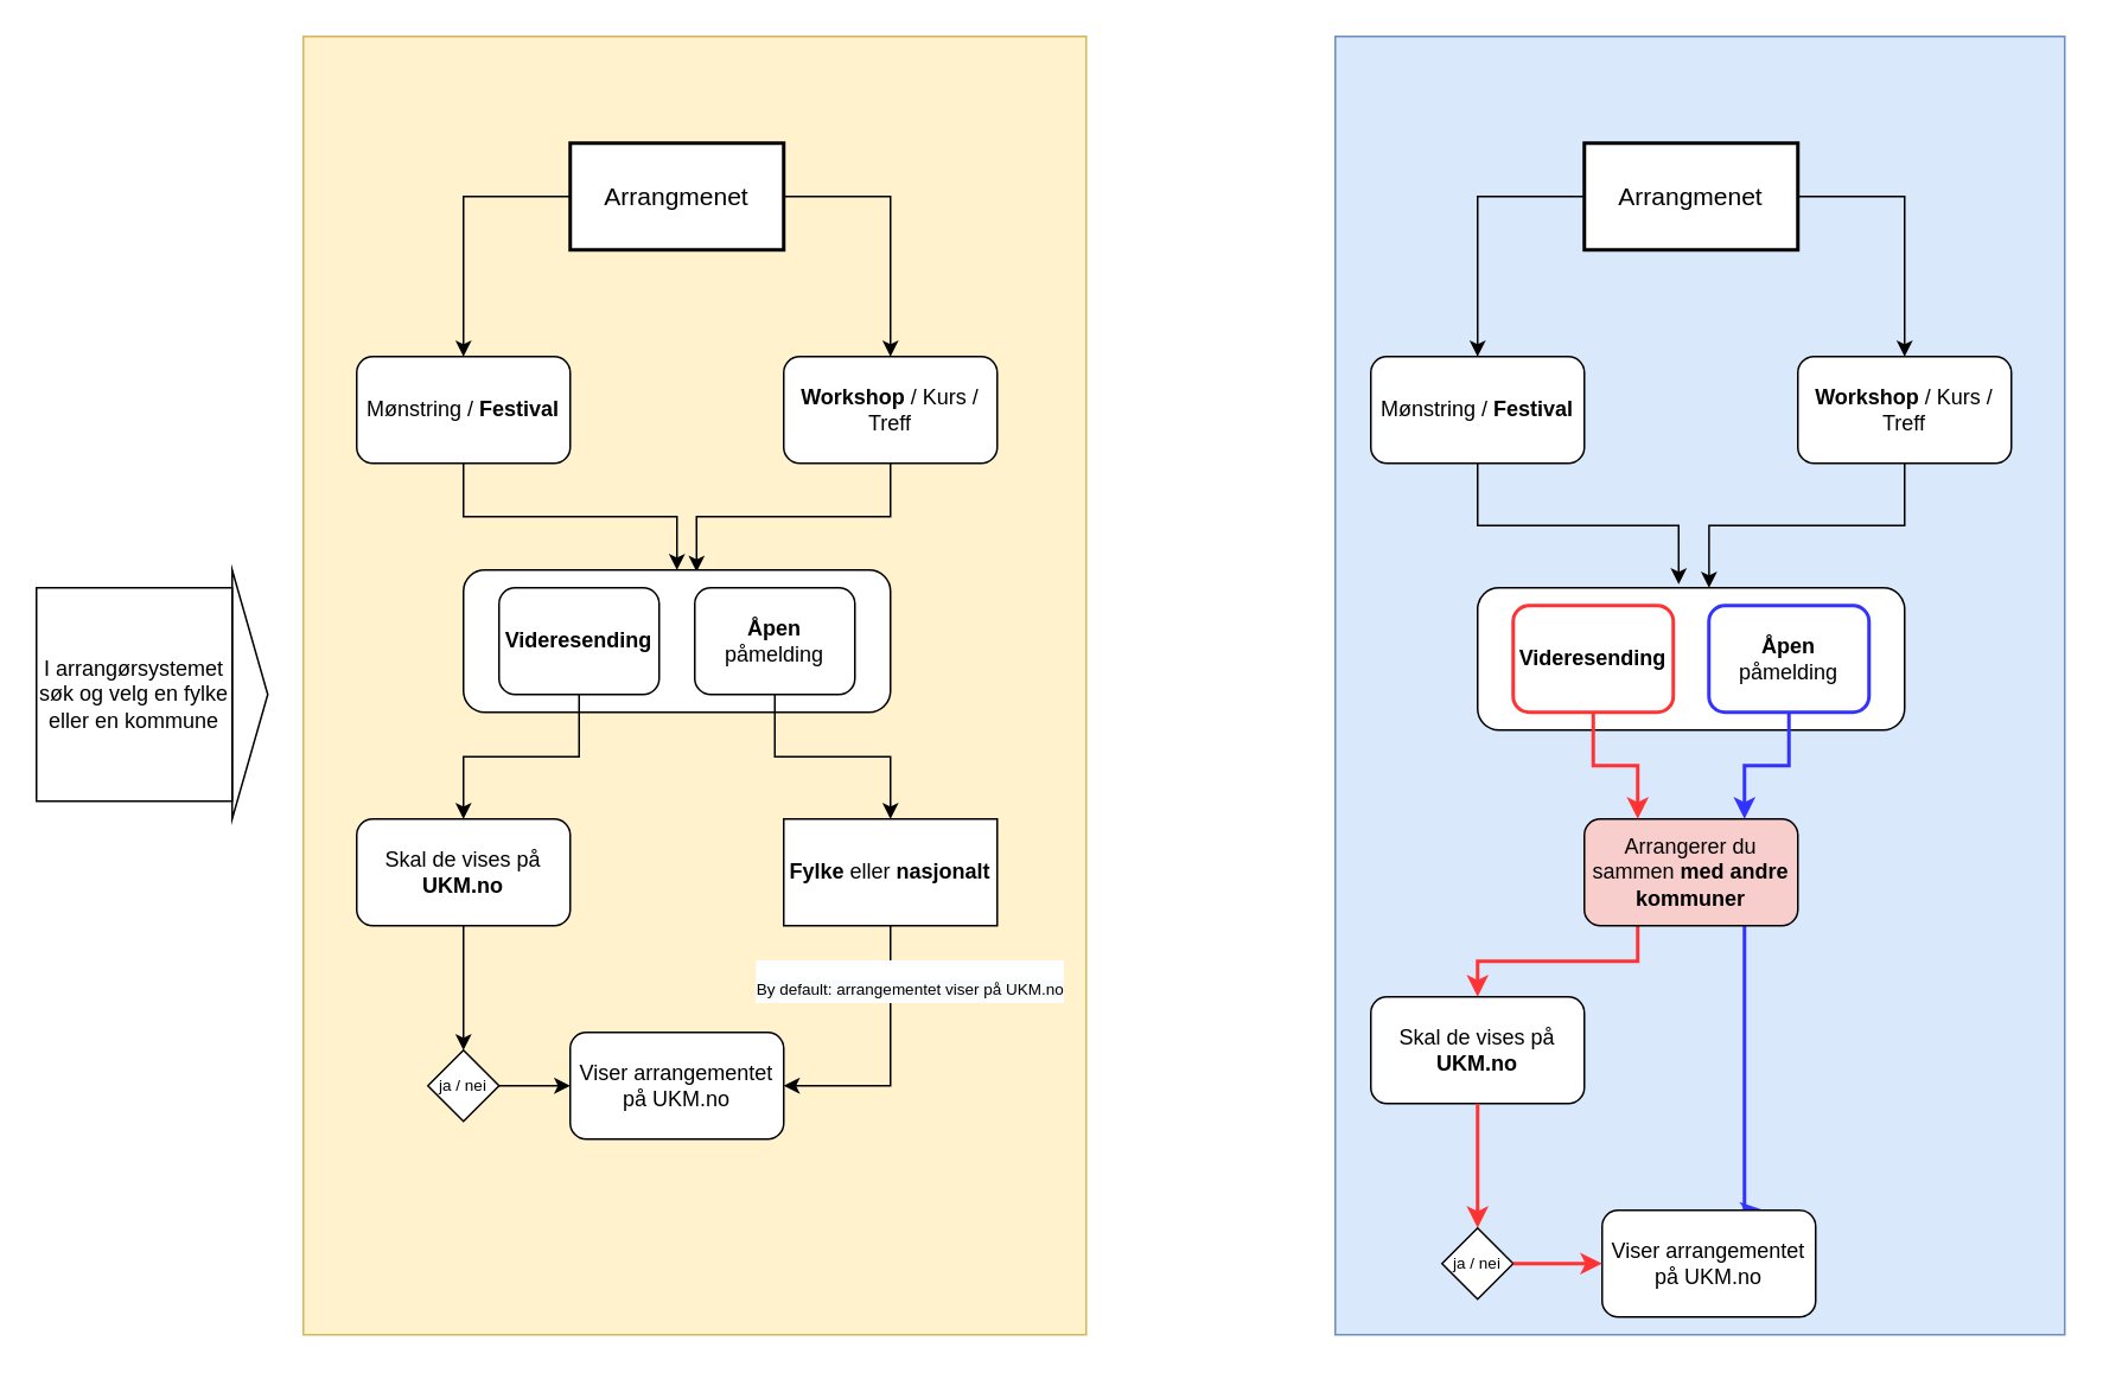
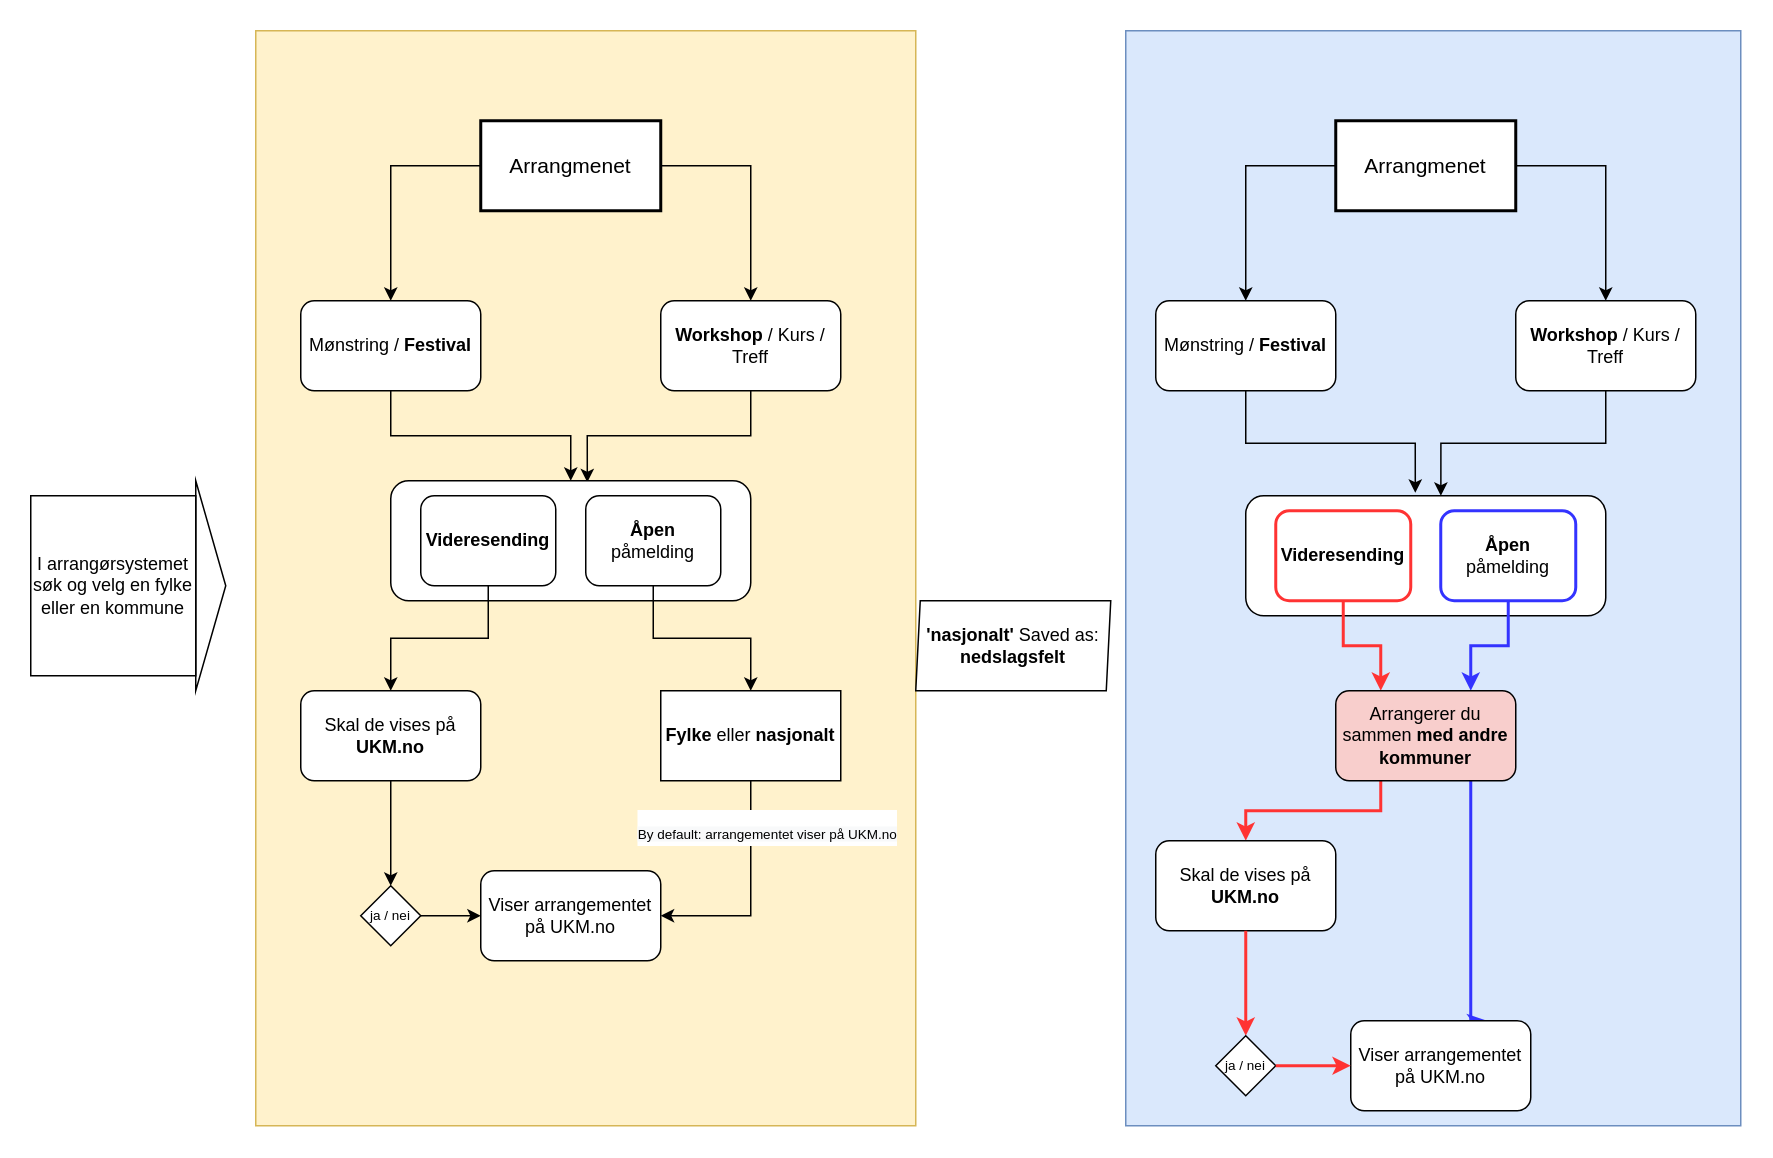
+ <mxCell id="46" value="&lt;font color=&quot;#000000&quot; style=&quot;font-size: 12px&quot;&gt;&lt;b&gt;'nasjonalt'&lt;/b&gt; Saved as: &lt;b style=&quot;font-size: 12px&quot;&gt;nedslagsfelt&lt;/b&gt;&lt;/font&gt;" style="shape=parallelogram;perimeter=parallelogramPerimeter;whiteSpace=wrap;html=1;fixedSize=1;fontSize=12;fontColor=#FF3333;strokeColor=#000000;strokeWidth=1;size=3;" vertex="1" parent="1"><mxGeometry x="610" y="400" width="130" height="60" as="geometry" /></mxCell>
